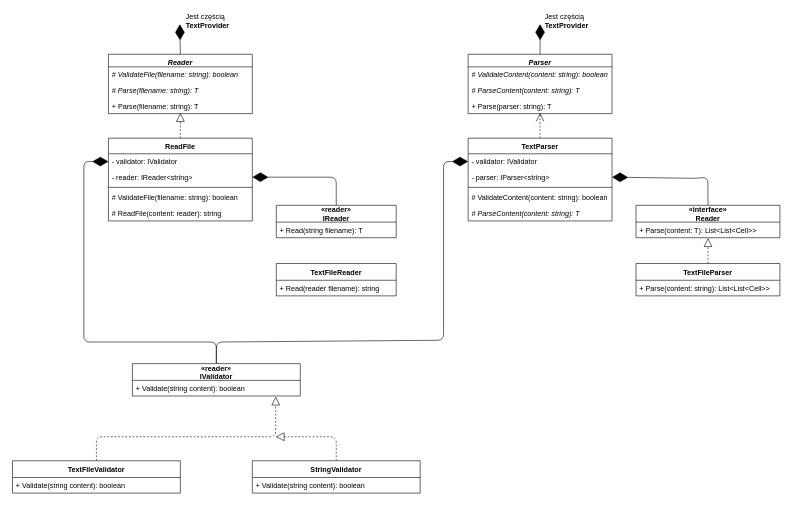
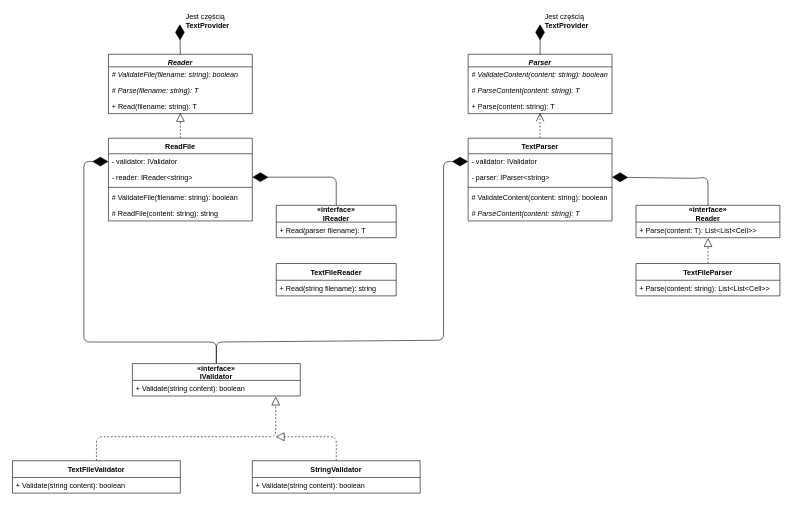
- <mxCell id="14" value="+ Parse(filename: string): T" style="text;strokeColor=none;fillColor=none;align=left;verticalAlign=top;spacingLeft=4;spacingRight=4;overflow=hidden;rotatable=0;points=[[0,0.5],[1,0.5]];portConstraint=eastwest;" parent="11" vertex="1"><mxGeometry y="73" width="240" height="26" as="geometry" /></mxCell>
+ <mxCell id="14" value="+ Read(filename: string): T" style="text;strokeColor=none;fillColor=none;align=left;verticalAlign=top;spacingLeft=4;spacingRight=4;overflow=hidden;rotatable=0;points=[[0,0.5],[1,0.5]];portConstraint=eastwest;" parent="11" vertex="1"><mxGeometry y="73" width="240" height="26" as="geometry" /></mxCell>
- <mxCell id="28" value="+ Parse(parser: string): T" style="text;strokeColor=none;fillColor=none;align=left;verticalAlign=top;spacingLeft=4;spacingRight=4;overflow=hidden;rotatable=0;points=[[0,0.5],[1,0.5]];portConstraint=eastwest;" parent="25" vertex="1"><mxGeometry y="73" width="240" height="26" as="geometry" /></mxCell>
+ <mxCell id="28" value="+ Parse(content: string): T" style="text;strokeColor=none;fillColor=none;align=left;verticalAlign=top;spacingLeft=4;spacingRight=4;overflow=hidden;rotatable=0;points=[[0,0.5],[1,0.5]];portConstraint=eastwest;" parent="25" vertex="1"><mxGeometry y="73" width="240" height="26" as="geometry" /></mxCell>
- <mxCell id="35" value="«reader»&#10;IReader" style="swimlane;fontStyle=1;childLayout=stackLayout;horizontal=1;startSize=28;horizontalStack=0;resizeParent=1;resizeParentMax=0;resizeLast=0;collapsible=0;marginBottom=0;" parent="1" vertex="1"><mxGeometry x="460" y="342" width="200" height="54" as="geometry" /></mxCell>
+ <mxCell id="35" value="«interface»&#10;IReader" style="swimlane;fontStyle=1;childLayout=stackLayout;horizontal=1;startSize=28;horizontalStack=0;resizeParent=1;resizeParentMax=0;resizeLast=0;collapsible=0;marginBottom=0;" parent="1" vertex="1"><mxGeometry x="460" y="342" width="200" height="54" as="geometry" /></mxCell>
- <mxCell id="20" value="# ReadFile(content: reader): string" style="text;strokeColor=none;fillColor=none;align=left;verticalAlign=top;spacingLeft=4;spacingRight=4;overflow=hidden;rotatable=0;points=[[0,0.5],[1,0.5]];portConstraint=eastwest;fontStyle=0" parent="15" vertex="1"><mxGeometry y="112" width="240" height="26" as="geometry" /></mxCell>
+ <mxCell id="20" value="# ReadFile(content: string): string" style="text;strokeColor=none;fillColor=none;align=left;verticalAlign=top;spacingLeft=4;spacingRight=4;overflow=hidden;rotatable=0;points=[[0,0.5],[1,0.5]];portConstraint=eastwest;fontStyle=0" parent="15" vertex="1"><mxGeometry y="112" width="240" height="26" as="geometry" /></mxCell>
- <mxCell id="36" value="+ Read(string filename): T" style="text;strokeColor=none;fillColor=none;align=left;verticalAlign=top;spacingLeft=4;spacingRight=4;overflow=hidden;rotatable=0;points=[[0,0.5],[1,0.5]];portConstraint=eastwest;" parent="35" vertex="1"><mxGeometry y="28" width="200" height="26" as="geometry" /></mxCell>
+ <mxCell id="36" value="+ Read(parser filename): T" style="text;strokeColor=none;fillColor=none;align=left;verticalAlign=top;spacingLeft=4;spacingRight=4;overflow=hidden;rotatable=0;points=[[0,0.5],[1,0.5]];portConstraint=eastwest;" parent="35" vertex="1"><mxGeometry y="28" width="200" height="26" as="geometry" /></mxCell>
- <mxCell id="38" value="+ Read(reader filename): string" style="text;strokeColor=none;fillColor=none;align=left;verticalAlign=top;spacingLeft=4;spacingRight=4;overflow=hidden;rotatable=0;points=[[0,0.5],[1,0.5]];portConstraint=eastwest;" parent="37" vertex="1"><mxGeometry y="28" width="200" height="26" as="geometry" /></mxCell>
+ <mxCell id="38" value="+ Read(string filename): string" style="text;strokeColor=none;fillColor=none;align=left;verticalAlign=top;spacingLeft=4;spacingRight=4;overflow=hidden;rotatable=0;points=[[0,0.5],[1,0.5]];portConstraint=eastwest;" parent="37" vertex="1"><mxGeometry y="28" width="200" height="26" as="geometry" /></mxCell>
- <mxCell id="21" value="«reader»&#10;IValidator" style="swimlane;fontStyle=1;childLayout=stackLayout;horizontal=1;startSize=28;horizontalStack=0;resizeParent=1;resizeParentMax=0;resizeLast=0;collapsible=0;marginBottom=0;" parent="1" vertex="1"><mxGeometry x="220" y="606" width="280" height="54" as="geometry" /></mxCell>
+ <mxCell id="21" value="«interface»&#10;IValidator" style="swimlane;fontStyle=1;childLayout=stackLayout;horizontal=1;startSize=28;horizontalStack=0;resizeParent=1;resizeParentMax=0;resizeLast=0;collapsible=0;marginBottom=0;" parent="1" vertex="1"><mxGeometry x="220" y="606" width="280" height="54" as="geometry" /></mxCell>
